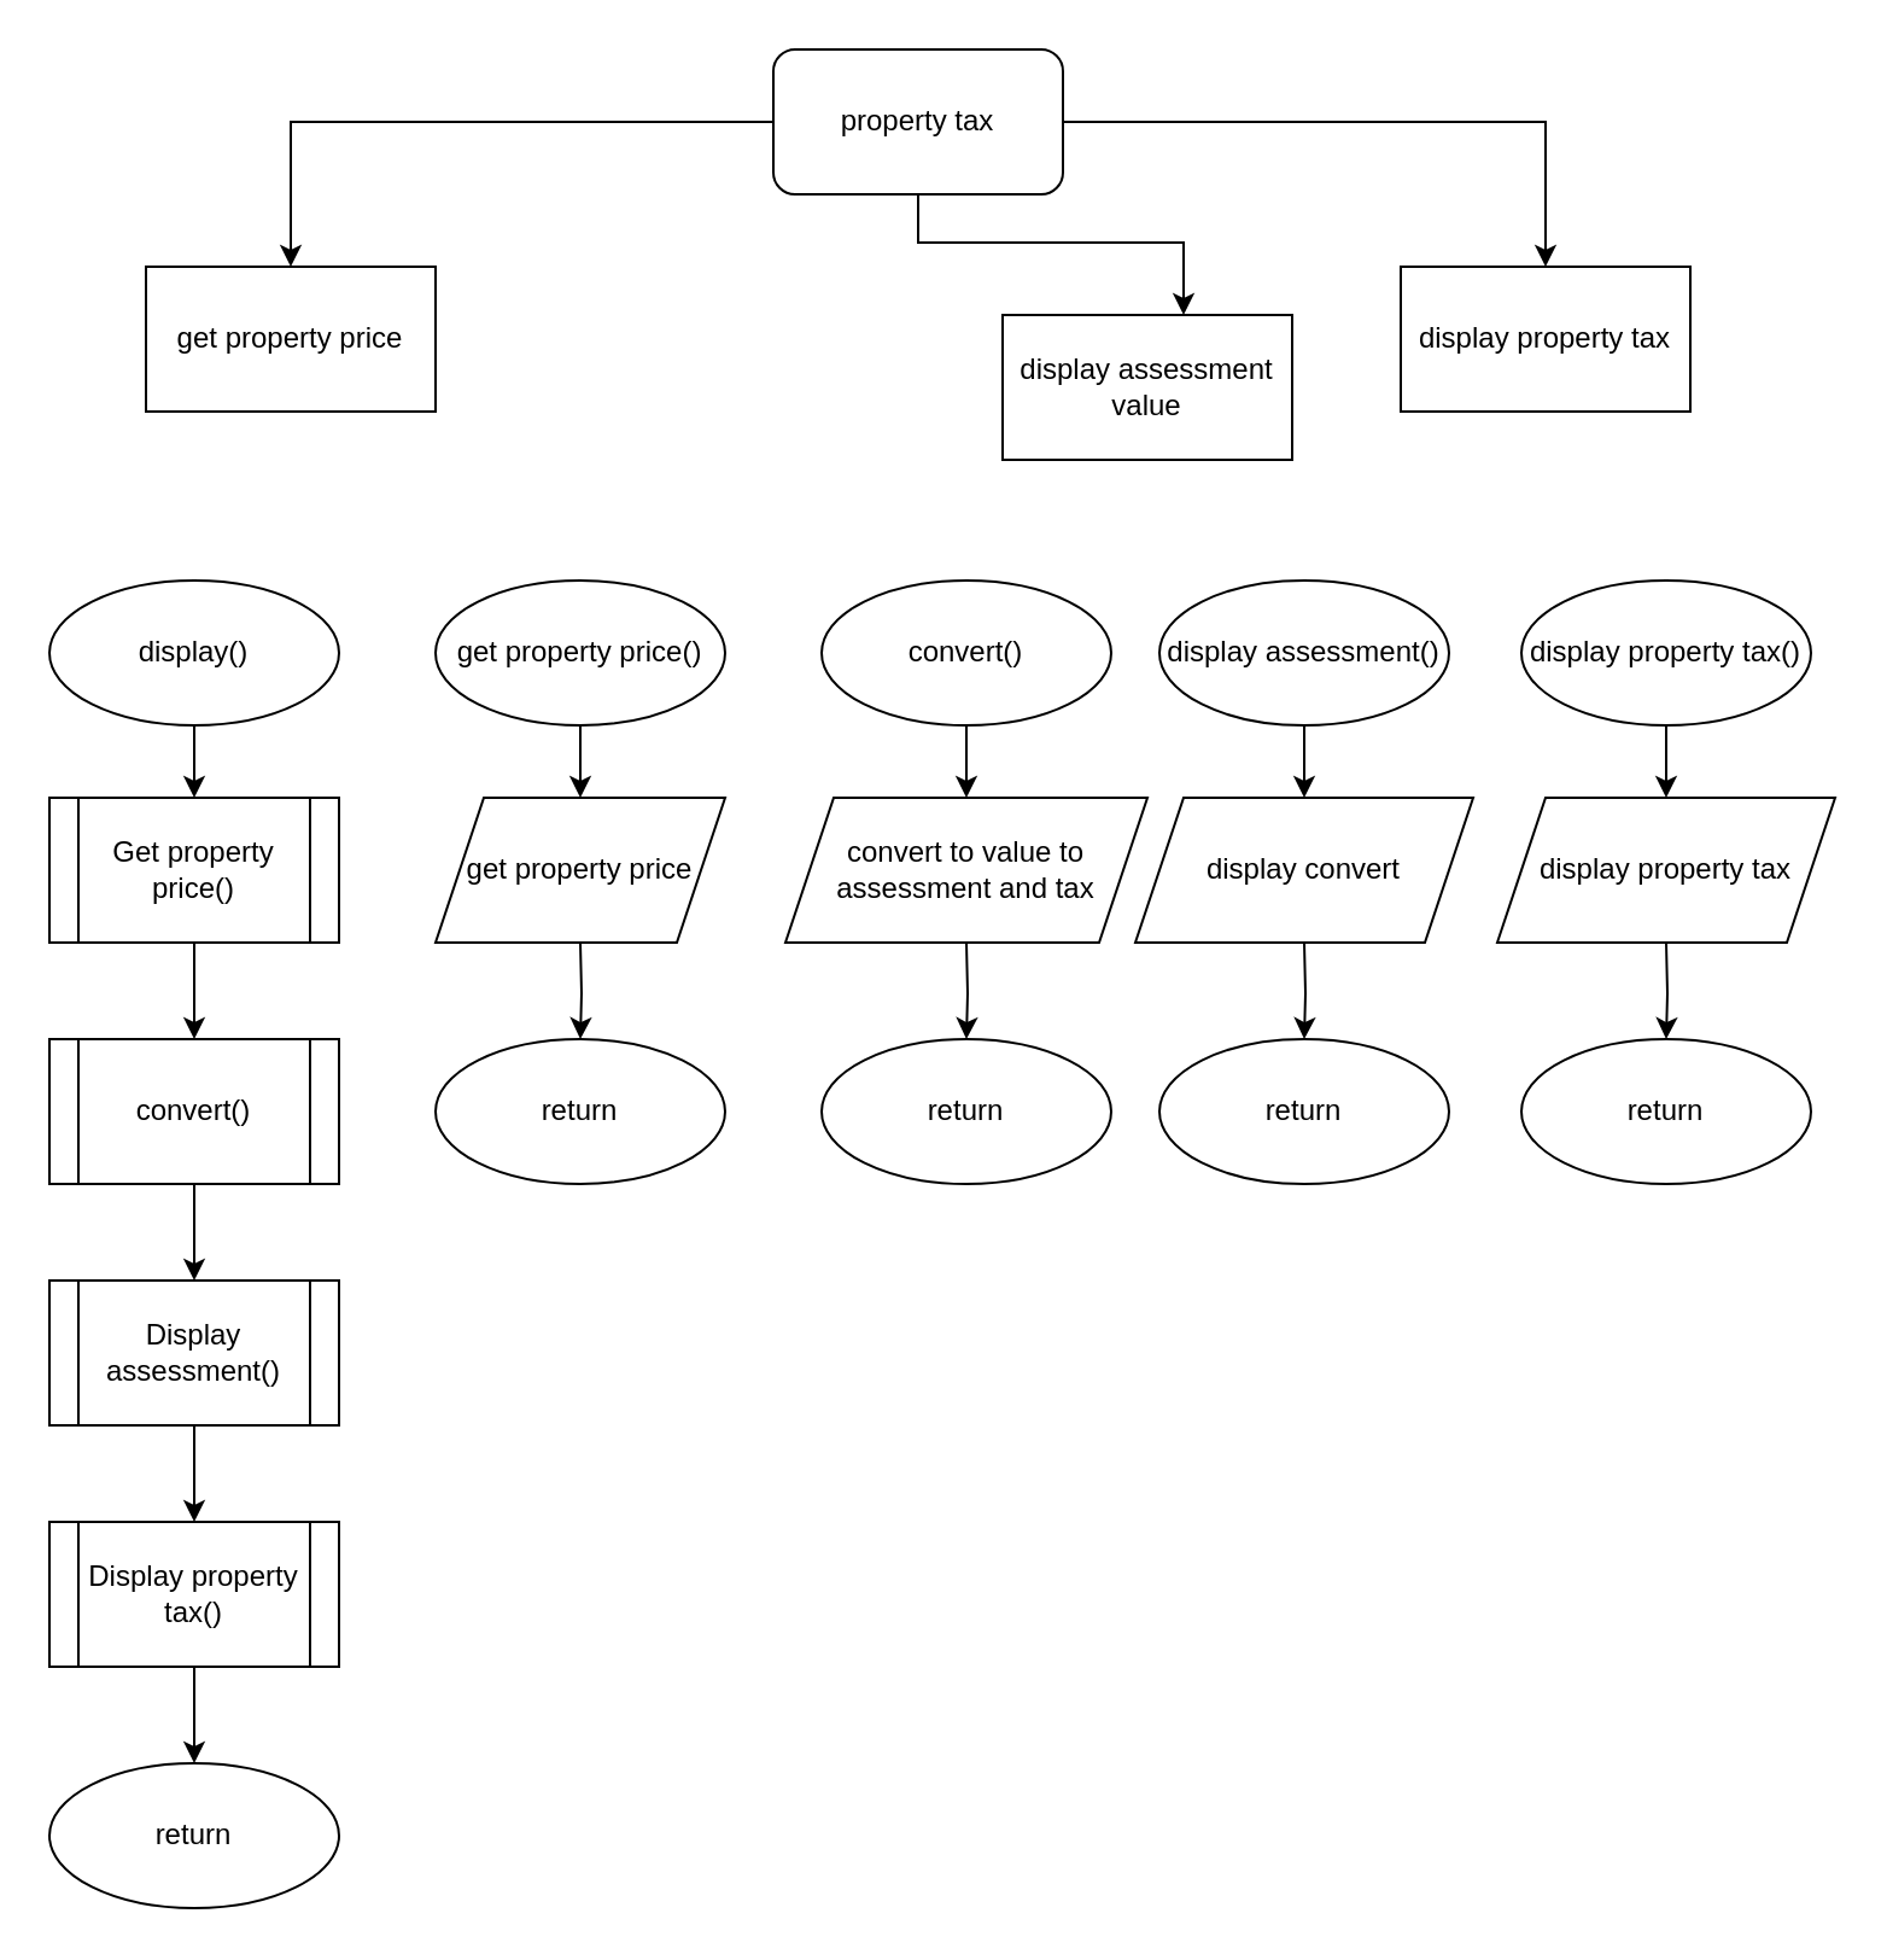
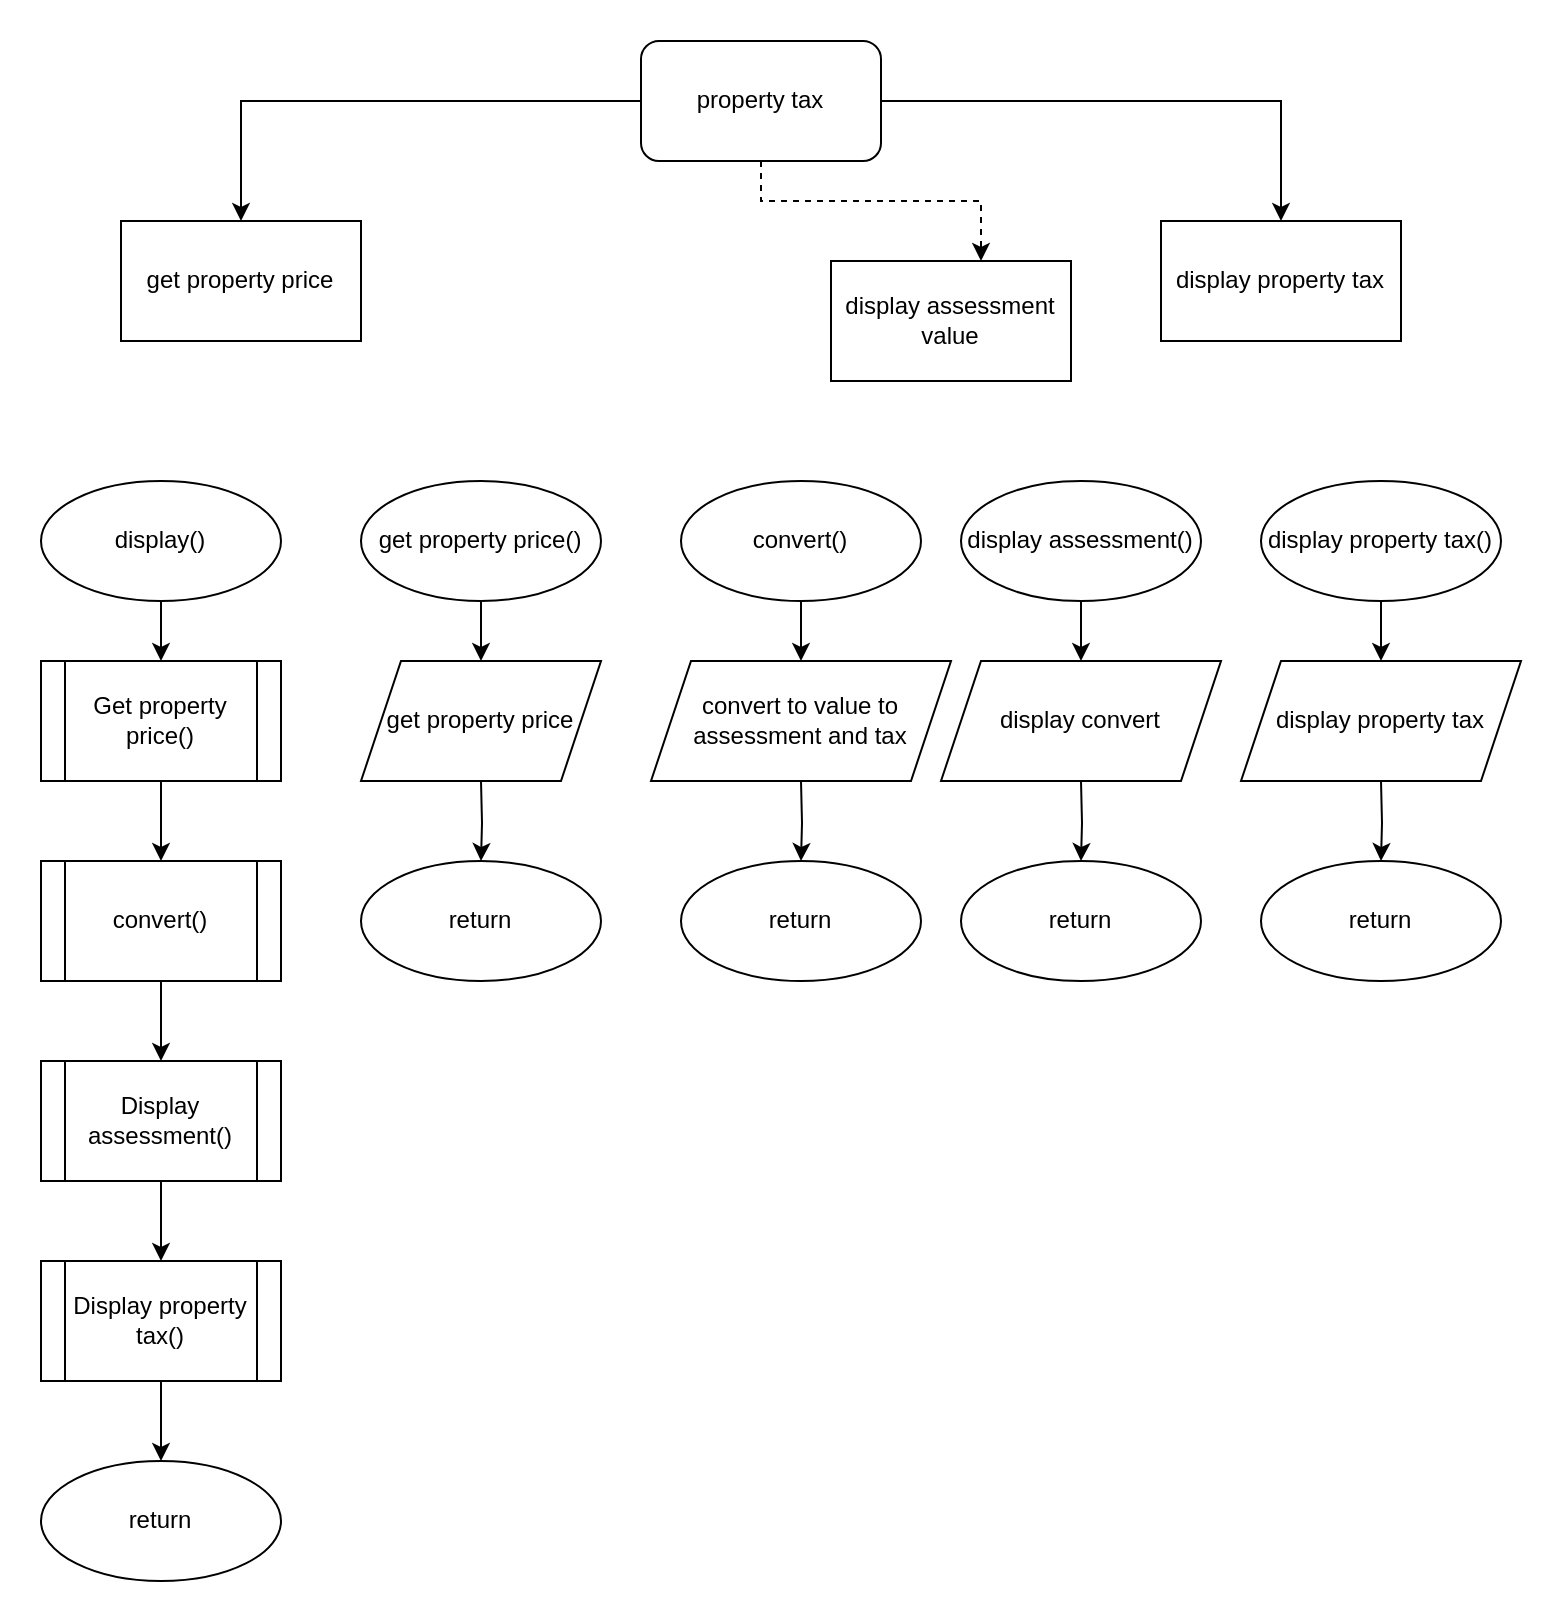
- <mxCell id="3" value="" style="edgeStyle=orthogonalEdgeStyle;rounded=0;orthogonalLoop=1;jettySize=auto;html=1;" edge="1" parent="1" source="5" target="7"><mxGeometry relative="1" as="geometry"><Array as="points"><mxPoint x="380" y="100" /><mxPoint x="490" y="100" /></Array></mxGeometry></mxCell>
+ <mxCell id="3" value="" style="edgeStyle=orthogonalEdgeStyle;rounded=0;orthogonalLoop=1;jettySize=auto;html=1;dashed=1;" edge="1" parent="1" source="5" target="7"><mxGeometry relative="1" as="geometry"><Array as="points"><mxPoint x="380" y="100" /><mxPoint x="490" y="100" /></Array></mxGeometry></mxCell>
